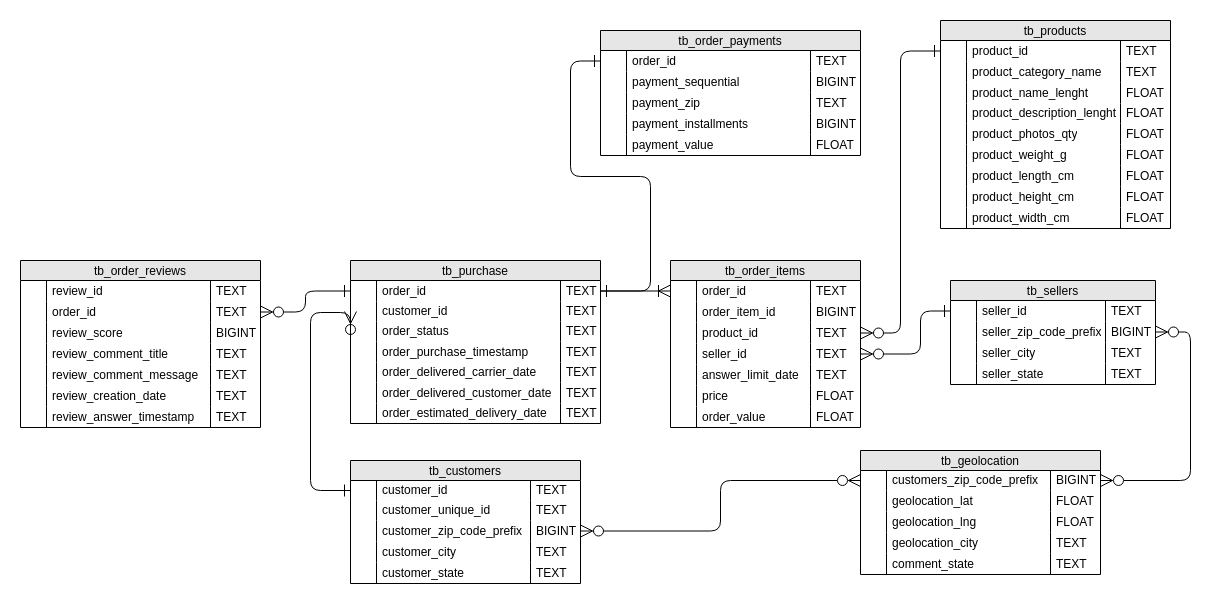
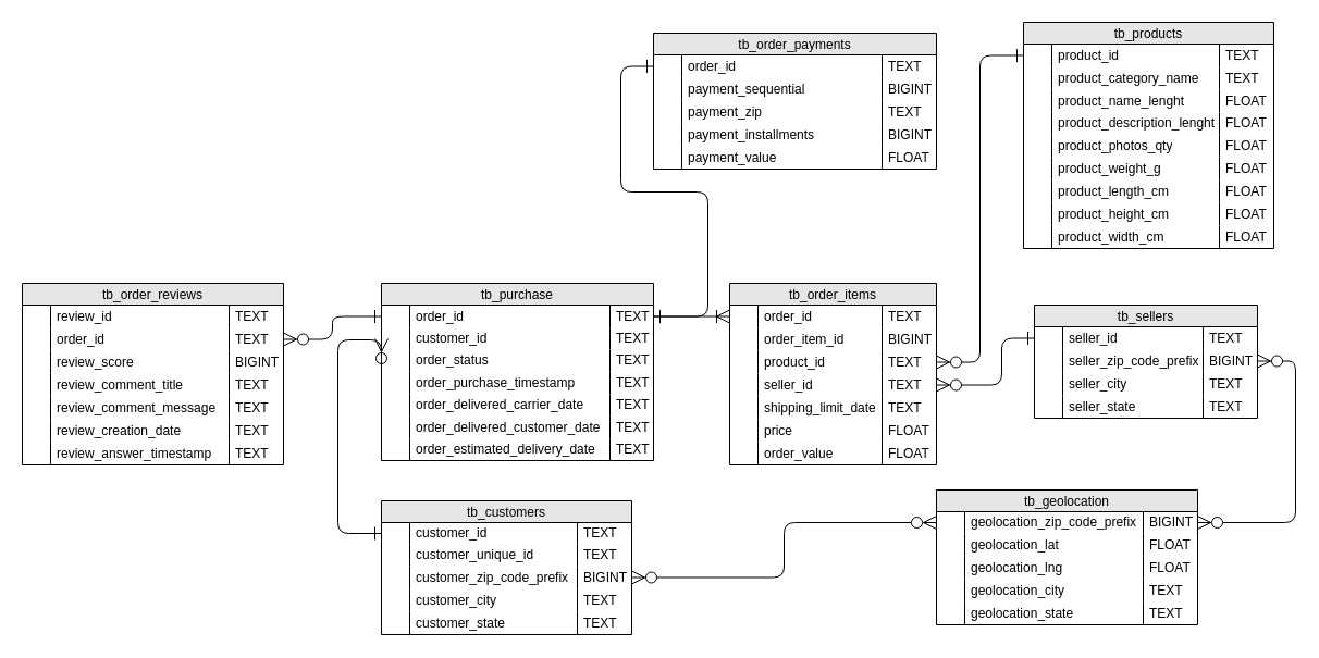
- <mxCell id="92" value="answer_limit_date" style="shape=partialRectangle;connectable=0;fillColor=none;top=0;left=0;bottom=0;right=0;align=left;spacingLeft=6;overflow=hidden;strokeColor=inherit;fontSize=12;spacing=0;whiteSpace=wrap;html=1;" vertex="1" parent="90"><mxGeometry x="26" width="114" height="21" as="geometry"><mxRectangle width="114" height="21" as="alternateBounds" /></mxGeometry></mxCell>
+ <mxCell id="92" value="shipping_limit_date" style="shape=partialRectangle;connectable=0;fillColor=none;top=0;left=0;bottom=0;right=0;align=left;spacingLeft=6;overflow=hidden;strokeColor=inherit;fontSize=12;spacing=0;whiteSpace=wrap;html=1;" vertex="1" parent="90"><mxGeometry x="26" width="114" height="21" as="geometry"><mxRectangle width="114" height="21" as="alternateBounds" /></mxGeometry></mxCell>
- <mxCell id="55" value="&lt;span style=&quot;color: rgb(0, 0, 0); font-family: Helvetica; font-size: 12px; font-style: normal; font-variant-ligatures: normal; font-variant-caps: normal; font-weight: 400; letter-spacing: normal; orphans: 2; text-align: left; text-indent: 0px; text-transform: none; widows: 2; word-spacing: 0px; -webkit-text-stroke-width: 0px; white-space: normal; background-color: rgb(251, 251, 251); text-decoration-thickness: initial; text-decoration-style: initial; text-decoration-color: initial; float: none; display: inline !important;&quot;&gt;customers_zip_code_prefix&lt;/span&gt;" style="shape=partialRectangle;connectable=0;fillColor=none;top=0;left=0;bottom=0;right=0;align=left;spacingLeft=6;overflow=hidden;strokeColor=inherit;fontSize=12;spacing=0;whiteSpace=wrap;html=1;" vertex="1" parent="53"><mxGeometry x="26" width="164" height="20" as="geometry"><mxRectangle width="164" height="20" as="alternateBounds" /></mxGeometry></mxCell>
+ <mxCell id="55" value="&lt;span style=&quot;color: rgb(0, 0, 0); font-family: Helvetica; font-size: 12px; font-style: normal; font-variant-ligatures: normal; font-variant-caps: normal; font-weight: 400; letter-spacing: normal; orphans: 2; text-align: left; text-indent: 0px; text-transform: none; widows: 2; word-spacing: 0px; -webkit-text-stroke-width: 0px; white-space: normal; background-color: rgb(251, 251, 251); text-decoration-thickness: initial; text-decoration-style: initial; text-decoration-color: initial; float: none; display: inline !important;&quot;&gt;geolocation_zip_code_prefix&lt;/span&gt;" style="shape=partialRectangle;connectable=0;fillColor=none;top=0;left=0;bottom=0;right=0;align=left;spacingLeft=6;overflow=hidden;strokeColor=inherit;fontSize=12;spacing=0;whiteSpace=wrap;html=1;" vertex="1" parent="53"><mxGeometry x="26" width="164" height="20" as="geometry"><mxRectangle width="164" height="20" as="alternateBounds" /></mxGeometry></mxCell>
- <mxCell id="71" value="comment_state" style="shape=partialRectangle;connectable=0;fillColor=none;top=0;left=0;bottom=0;right=0;align=left;spacingLeft=6;overflow=hidden;strokeColor=inherit;fontSize=12;spacing=0;whiteSpace=wrap;html=1;" vertex="1" parent="69"><mxGeometry x="26" width="164" height="21" as="geometry"><mxRectangle width="164" height="21" as="alternateBounds" /></mxGeometry></mxCell>
+ <mxCell id="71" value="geolocation_state" style="shape=partialRectangle;connectable=0;fillColor=none;top=0;left=0;bottom=0;right=0;align=left;spacingLeft=6;overflow=hidden;strokeColor=inherit;fontSize=12;spacing=0;whiteSpace=wrap;html=1;" vertex="1" parent="69"><mxGeometry x="26" width="164" height="21" as="geometry"><mxRectangle width="164" height="21" as="alternateBounds" /></mxGeometry></mxCell>
